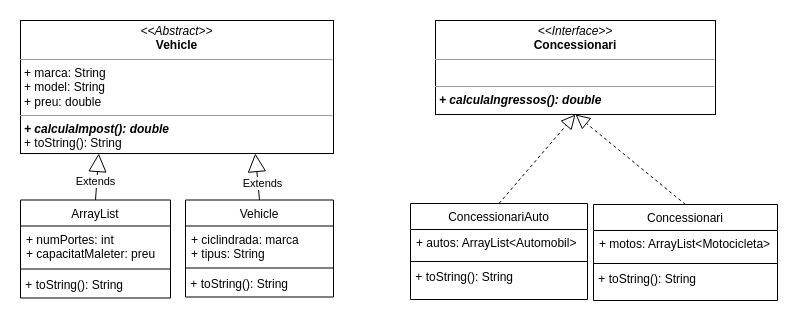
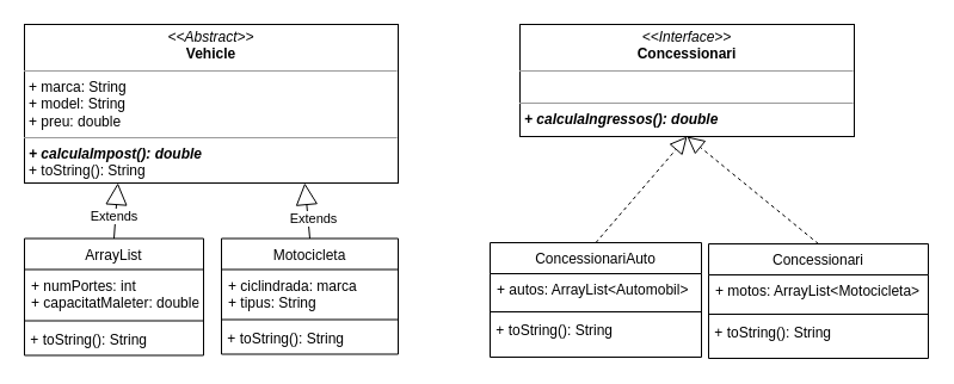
- <mxCell id="3" value="Vehicle" style="swimlane;fontStyle=0;align=center;verticalAlign=top;childLayout=stackLayout;horizontal=1;startSize=26;horizontalStack=0;resizeParent=1;resizeLast=0;collapsible=1;marginBottom=0;rounded=0;shadow=0;strokeWidth=1;" parent="1" vertex="1"><mxGeometry x="185" y="199.5" width="148" height="97" as="geometry"><mxRectangle x="130" y="380" width="160" height="26" as="alternateBounds" /></mxGeometry></mxCell>
+ <mxCell id="3" value="Motocicleta" style="swimlane;fontStyle=0;align=center;verticalAlign=top;childLayout=stackLayout;horizontal=1;startSize=26;horizontalStack=0;resizeParent=1;resizeLast=0;collapsible=1;marginBottom=0;rounded=0;shadow=0;strokeWidth=1;" parent="1" vertex="1"><mxGeometry x="185" y="199.5" width="148" height="97" as="geometry"><mxRectangle x="130" y="380" width="160" height="26" as="alternateBounds" /></mxGeometry></mxCell>
- <mxCell id="11" value="+ numPortes: int&#10;+ capacitatMaleter: preu" style="text;align=left;verticalAlign=top;spacingLeft=4;spacingRight=4;overflow=hidden;rotatable=0;points=[[0,0.5],[1,0.5]];portConstraint=eastwest;" parent="10" vertex="1"><mxGeometry y="26" width="150" height="40" as="geometry" /></mxCell>
+ <mxCell id="11" value="+ numPortes: int&#10;+ capacitatMaleter: double" style="text;align=left;verticalAlign=top;spacingLeft=4;spacingRight=4;overflow=hidden;rotatable=0;points=[[0,0.5],[1,0.5]];portConstraint=eastwest;" parent="10" vertex="1"><mxGeometry y="26" width="150" height="40" as="geometry" /></mxCell>
